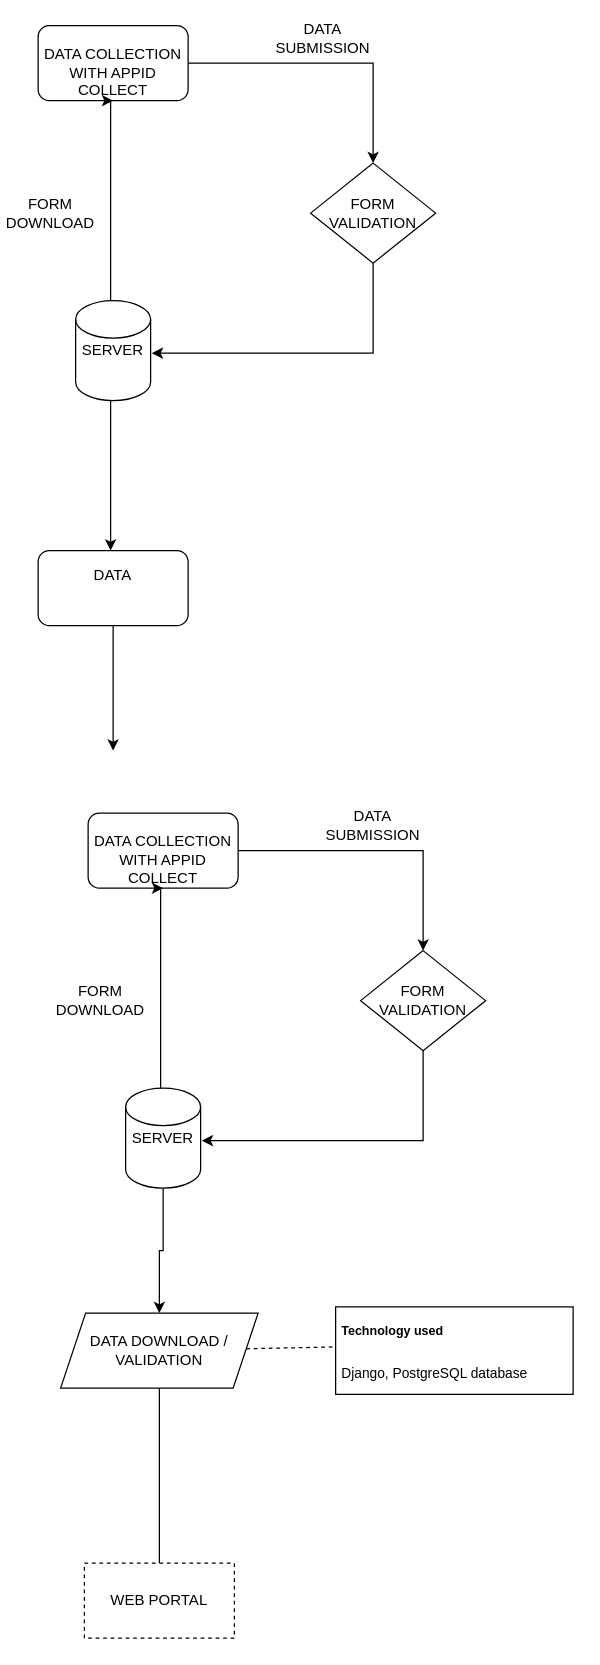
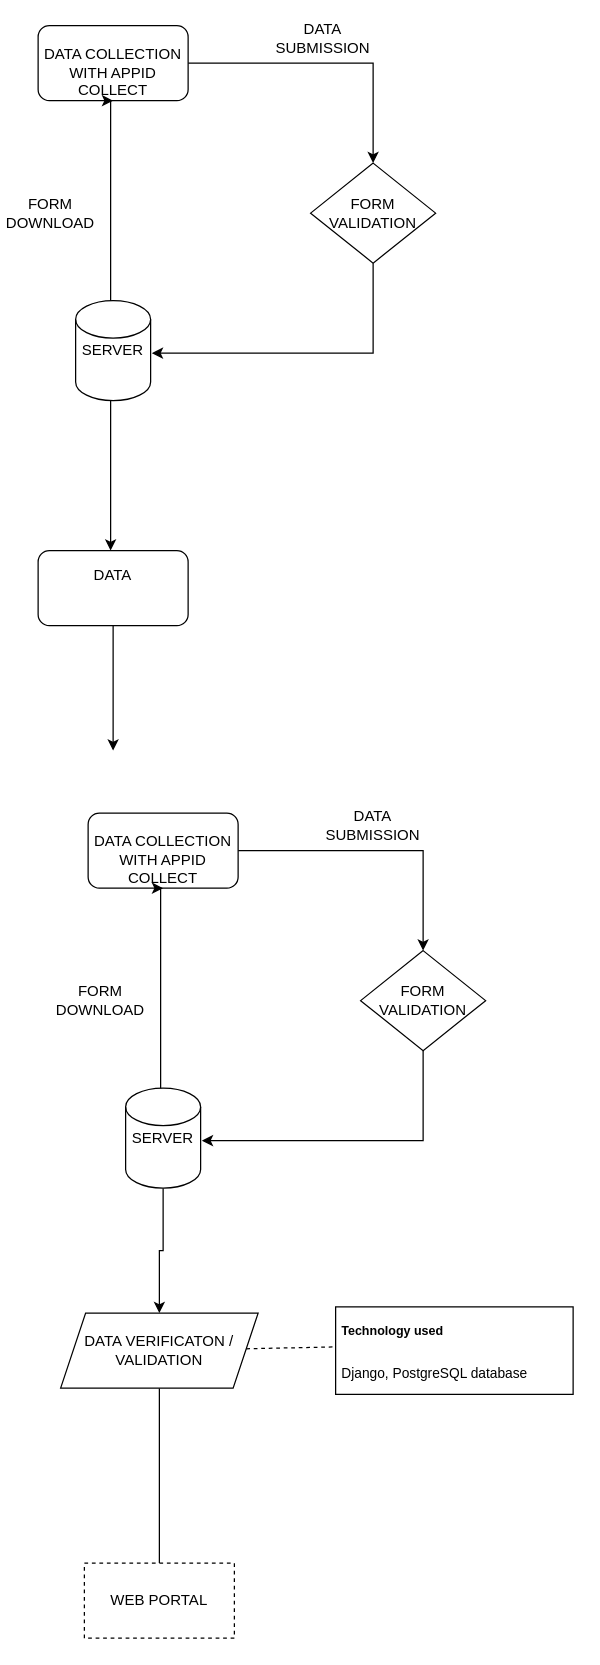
- <mxCell id="24" value="DATA DOWNLOAD / VALIDATION" style="shape=parallelogram;perimeter=parallelogramPerimeter;whiteSpace=wrap;html=1;fixedSize=1;" vertex="1" parent="1"><mxGeometry x="48" y="1050" width="158" height="60" as="geometry" /></mxCell>
+ <mxCell id="24" value="DATA VERIFICATON / VALIDATION" style="shape=parallelogram;perimeter=parallelogramPerimeter;whiteSpace=wrap;html=1;fixedSize=1;" vertex="1" parent="1"><mxGeometry x="48" y="1050" width="158" height="60" as="geometry" /></mxCell>
